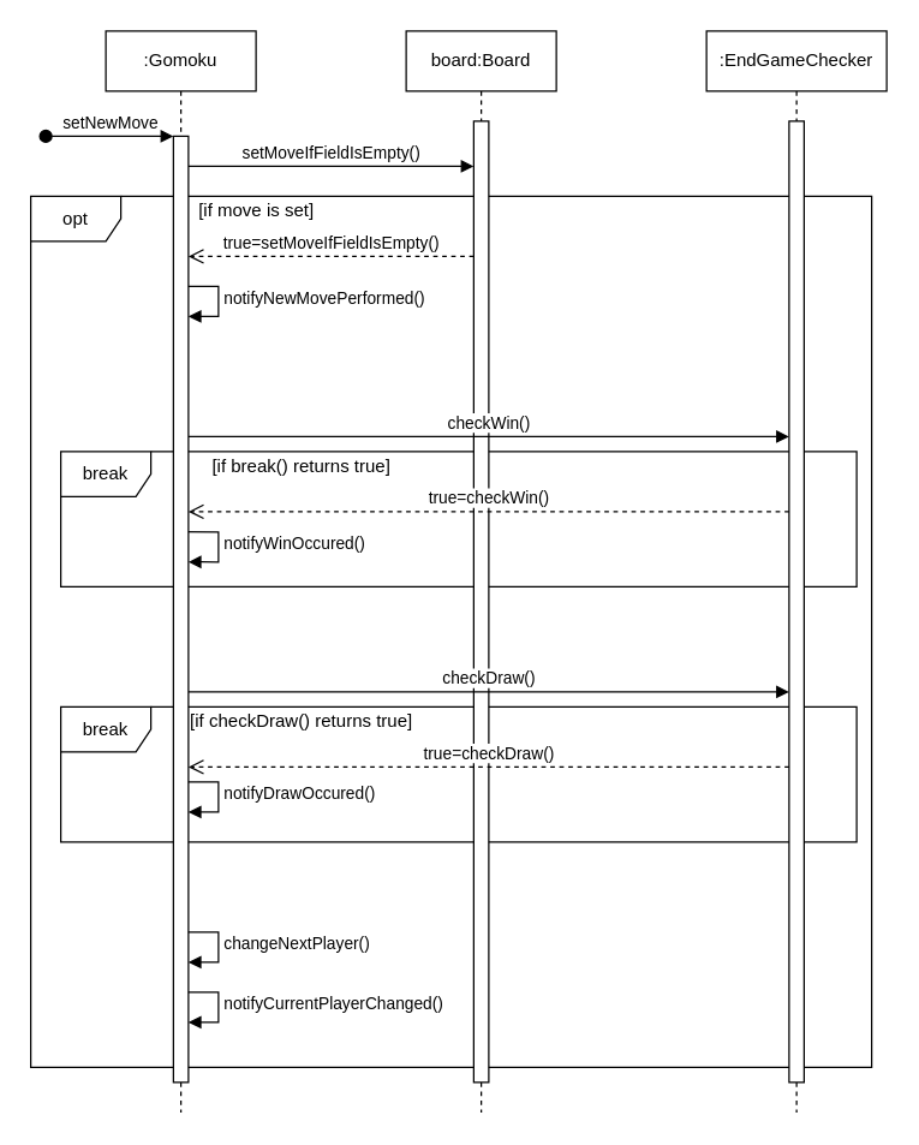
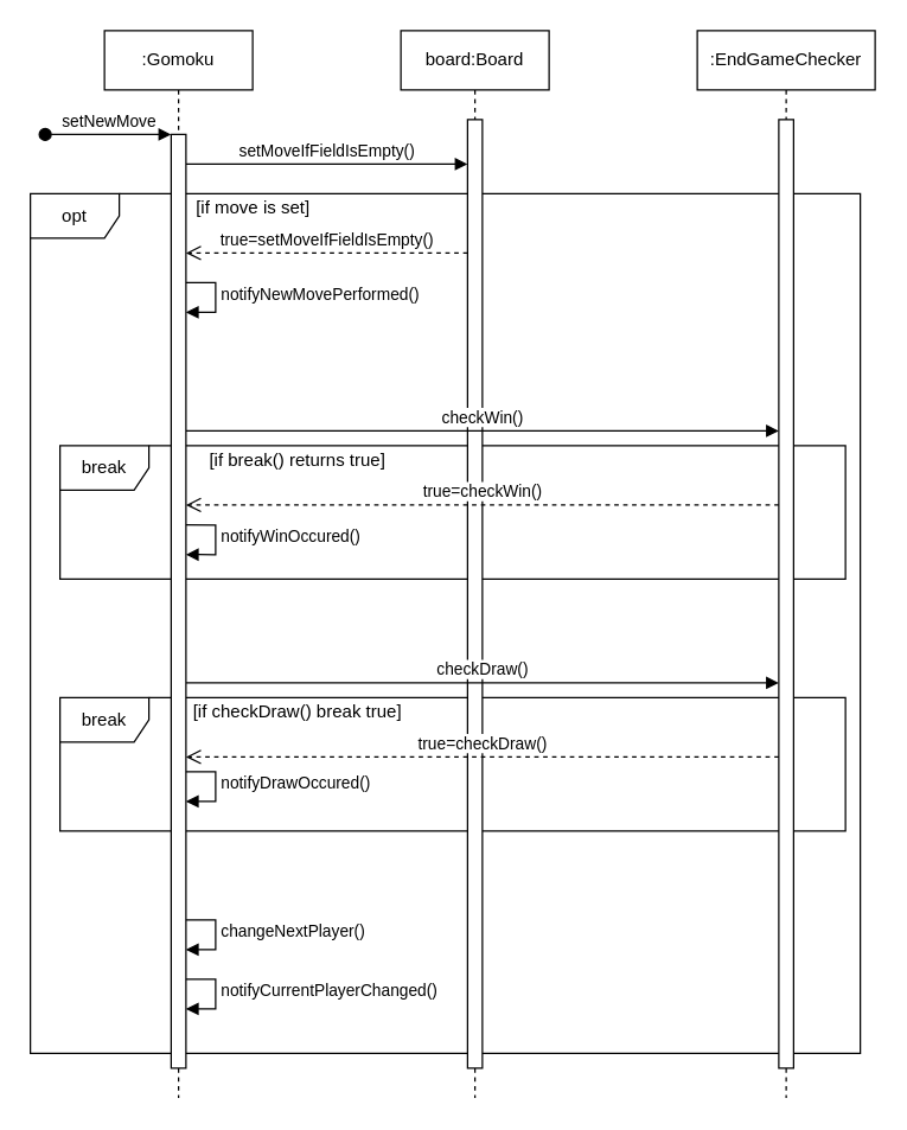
- <mxCell id="24" value="[if checkDraw() returns true]" style="text;html=1;align=center;verticalAlign=middle;resizable=0;points=[];autosize=1;" parent="1" vertex="1"><mxGeometry x="120" y="470" width="160" height="20" as="geometry" /></mxCell>
+ <mxCell id="24" value="[if checkDraw() break true]" style="text;html=1;align=center;verticalAlign=middle;resizable=0;points=[];autosize=1;" parent="1" vertex="1"><mxGeometry x="120" y="470" width="160" height="20" as="geometry" /></mxCell>
